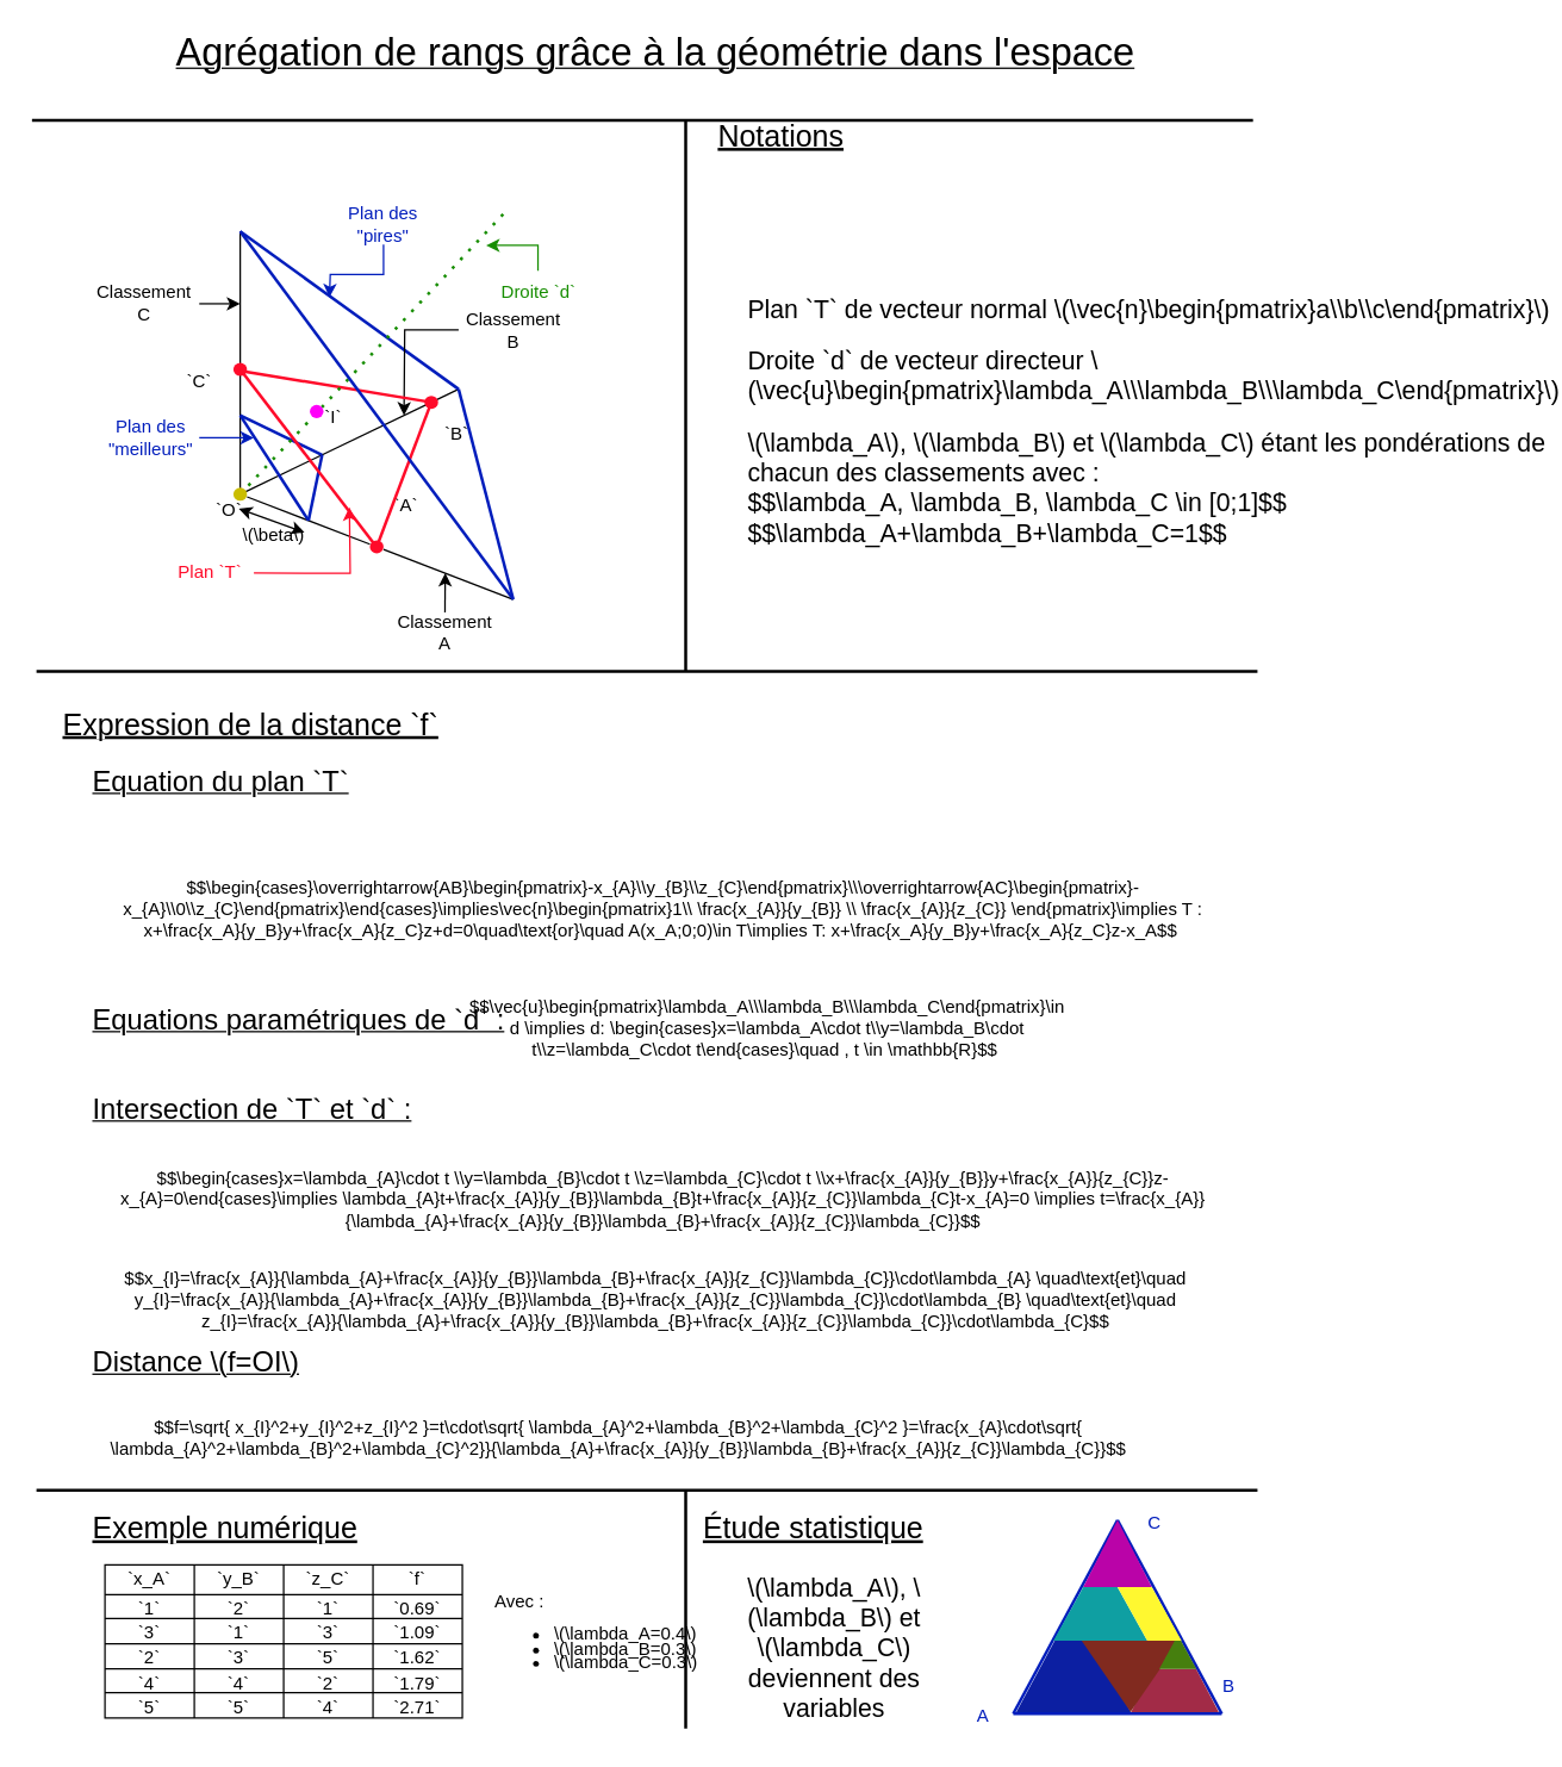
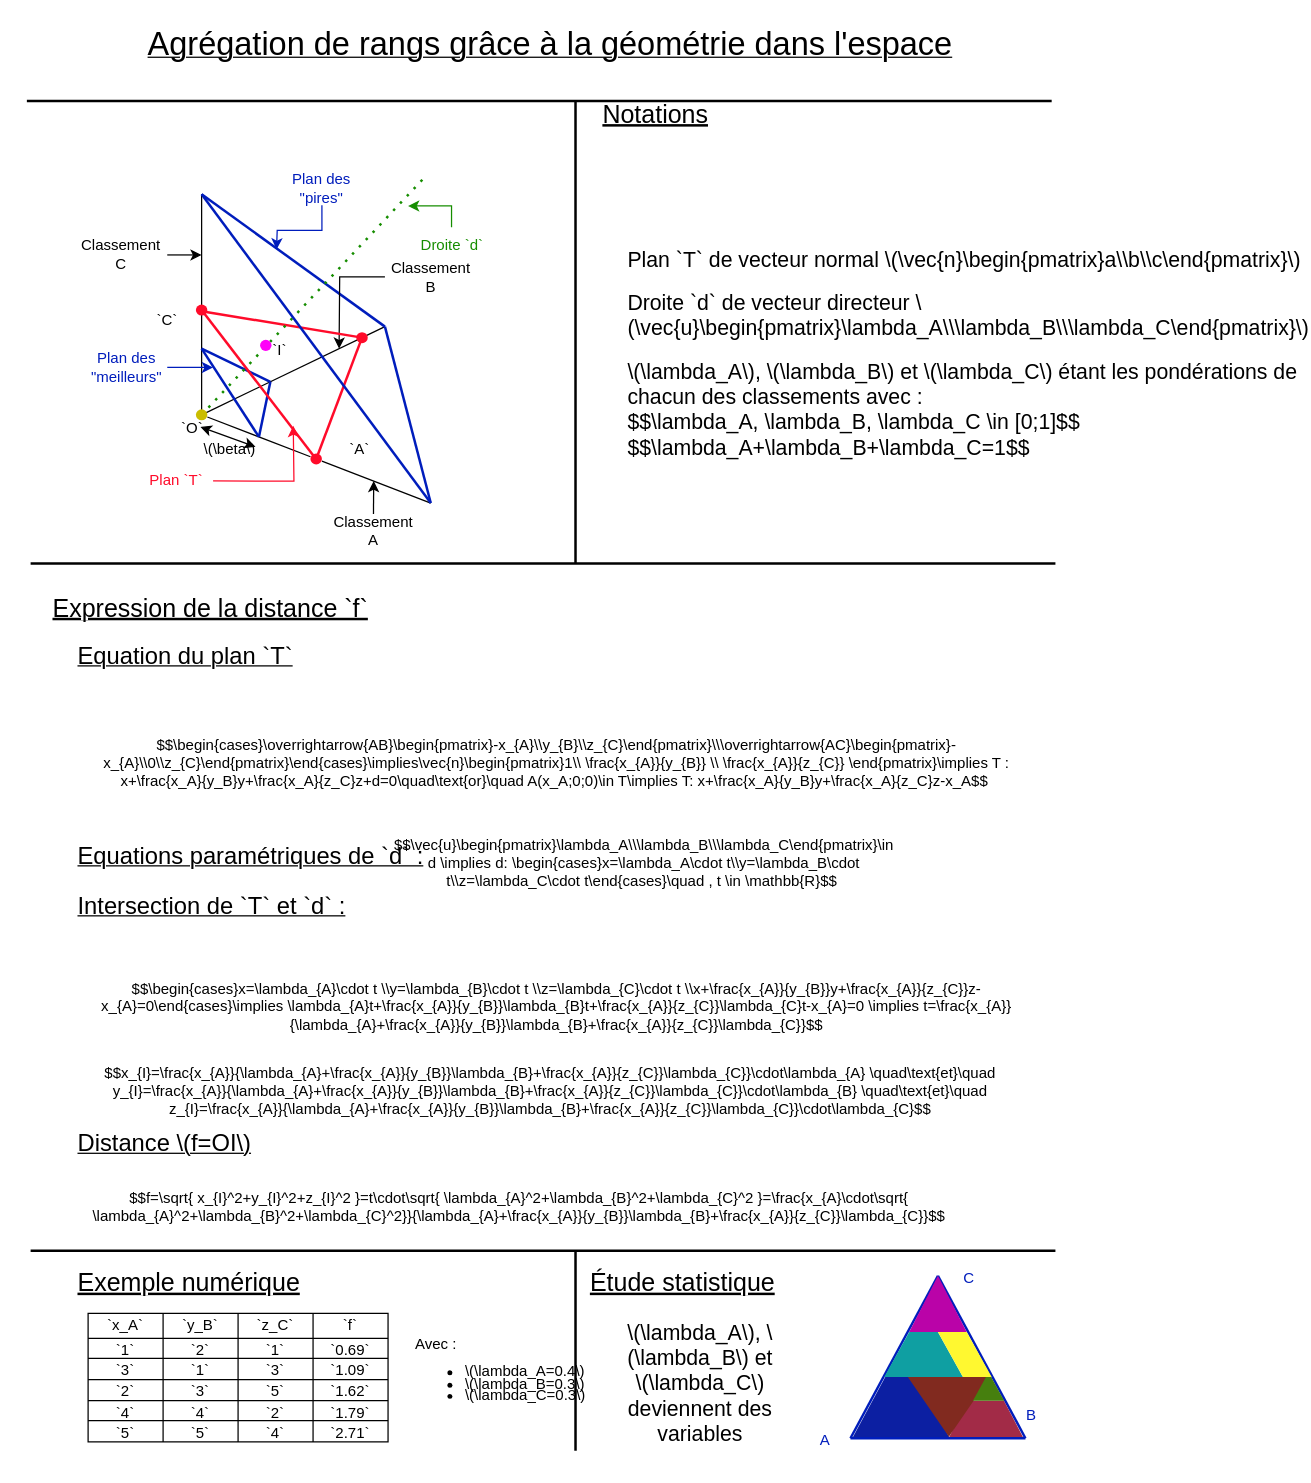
- <mxCell id="23" value="`B`" style="text;html=1;align=center;verticalAlign=middle;resizable=0;points=[];autosize=1;strokeColor=none;fillColor=none;" parent="4" vertex="1"><mxGeometry x="225.83" y="139.411" width="40" height="30" as="geometry" /></mxCell>
- <mxCell id="20" value="`A`" style="text;html=1;align=center;verticalAlign=middle;resizable=0;points=[];autosize=1;strokeColor=none;fillColor=none;" parent="4" vertex="1"><mxGeometry x="192.497" y="187.353" width="40" height="30" as="geometry" /></mxCell>
+ <mxCell id="20" value="`A`" style="text;html=1;align=center;verticalAlign=middle;resizable=0;points=[];autosize=1;strokeColor=none;fillColor=none;" parent="4" vertex="1"><mxGeometry x="207.497" y="207.353" width="40" height="30" as="geometry" /></mxCell>
- <mxCell id="54" value="&lt;u style=&quot;&quot;&gt;&lt;font style=&quot;font-size: 19px;&quot;&gt;Intersection de `T` et `d` :&lt;/font&gt;&lt;/u&gt;" style="text;html=1;align=left;verticalAlign=middle;whiteSpace=wrap;rounded=1;" vertex="1" parent="1"><mxGeometry x="60" y="730" width="270" height="30" as="geometry" /></mxCell>
+ <mxCell id="54" value="&lt;u style=&quot;&quot;&gt;&lt;font style=&quot;font-size: 19px;&quot;&gt;Intersection de `T` et `d` :&lt;/font&gt;&lt;/u&gt;" style="text;html=1;align=left;verticalAlign=middle;whiteSpace=wrap;rounded=1;" vertex="1" parent="1"><mxGeometry x="60" y="710" width="270" height="30" as="geometry" /></mxCell>
